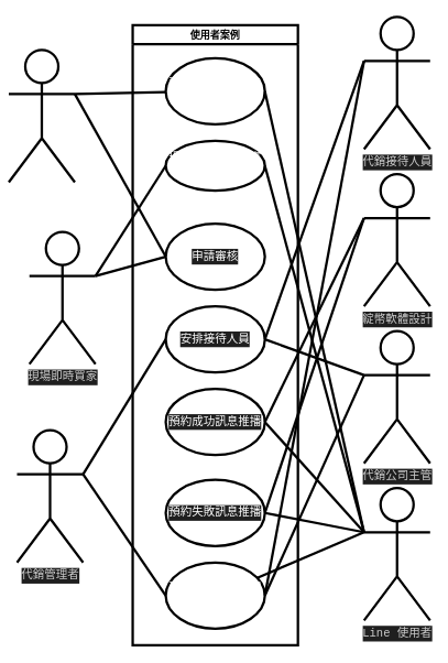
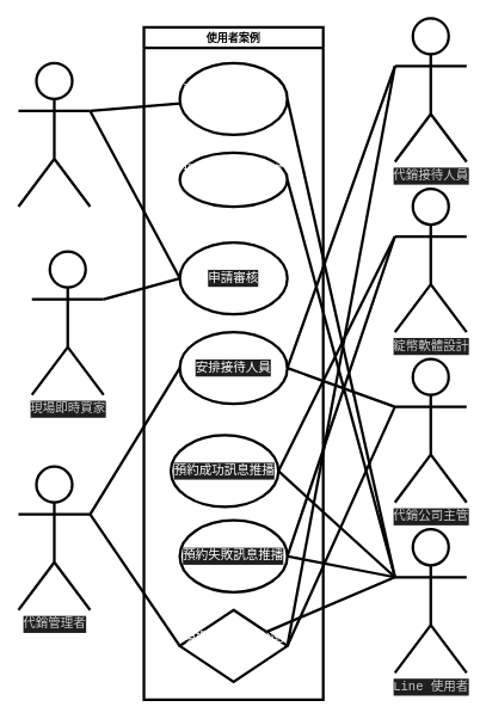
- <mxCell id="12" value="&lt;div style=&quot;font-family: Consolas, &amp;quot;Courier New&amp;quot;, monospace; font-size: 14px; line-height: 19px;&quot;&gt;&lt;font color=&quot;#ffffff&quot;&gt;預約型買家&lt;/font&gt;&lt;/div&gt;" style="shape=umlActor;verticalLabelPosition=bottom;verticalAlign=top;html=1;outlineConnect=0;strokeWidth=3;strokeColor=#000000;fillColor=none;" parent="1" vertex="1"><mxGeometry x="10" y="60" width="80" height="160" as="geometry" /></mxCell>
+ <mxCell id="12" value="&lt;div style=&quot;font-family: Consolas, &amp;quot;Courier New&amp;quot;, monospace; font-size: 14px; line-height: 19px;&quot;&gt;&lt;font color=&quot;#ffffff&quot;&gt;預約型買家&lt;/font&gt;&lt;/div&gt;" style="shape=umlActor;verticalLabelPosition=bottom;verticalAlign=top;html=1;outlineConnect=0;strokeWidth=3;strokeColor=#000000;fillColor=none;" parent="1" vertex="1"><mxGeometry x="20" y="70" width="80" height="160" as="geometry" /></mxCell>
- <mxCell id="13" style="edgeStyle=none;html=1;exitX=1;exitY=0.333;exitDx=0;exitDy=0;exitPerimeter=0;entryX=0;entryY=0.5;entryDx=0;entryDy=0;endArrow=none;endFill=0;strokeWidth=3;strokeColor=#000000;" parent="1" source="15" target="4" edge="1"><mxGeometry relative="1" as="geometry" /></mxCell>
- <mxCell id="7" value="&lt;div style=&quot;background-color: rgb(31, 31, 31); font-family: Consolas, &amp;quot;Courier New&amp;quot;, monospace; font-size: 14px; line-height: 19px;&quot;&gt;&lt;font color=&quot;#ffffff&quot;&gt;預約成功訊息推播&lt;/font&gt;&lt;/div&gt;" style="ellipse;whiteSpace=wrap;html=1;strokeWidth=3;strokeColor=#000000;gradientColor=none;fillColor=none;" parent="2" vertex="1"><mxGeometry x="40" y="440" width="120" height="80" as="geometry" /></mxCell>
+ <mxCell id="7" value="&lt;div style=&quot;background-color: rgb(31, 31, 31); font-family: Consolas, &amp;quot;Courier New&amp;quot;, monospace; font-size: 14px; line-height: 19px;&quot;&gt;&lt;font color=&quot;#ffffff&quot;&gt;預約成功訊息推播&lt;/font&gt;&lt;/div&gt;" style="ellipse;whiteSpace=wrap;html=1;strokeWidth=3;strokeColor=#000000;gradientColor=none;fillColor=none;" parent="2" vertex="1"><mxGeometry x="30" y="455" width="120" height="80" as="geometry" /></mxCell>
- <mxCell id="9" value="&lt;div style=&quot;font-family: Consolas, &amp;quot;Courier New&amp;quot;, monospace; font-size: 14px; line-height: 19px;&quot;&gt;&lt;font style=&quot;&quot; color=&quot;#ffffff&quot;&gt;現場即時買家分配接待人員&lt;/font&gt;&lt;/div&gt;" style="ellipse;whiteSpace=wrap;html=1;strokeWidth=3;strokeColor=#000000;fillColor=none;" parent="2" vertex="1"><mxGeometry x="40" y="650" width="120" height="80" as="geometry" /></mxCell>
+ <mxCell id="9" value="&lt;div style=&quot;font-family: Consolas, &amp;quot;Courier New&amp;quot;, monospace; font-size: 14px; line-height: 19px;&quot;&gt;&lt;font style=&quot;&quot; color=&quot;#ffffff&quot;&gt;現場即時買家分配接待人員&lt;/font&gt;&lt;/div&gt;" style="rhombus;whiteSpace=wrap;html=1;strokeWidth=3;strokeColor=#000000;fillColor=none;" parent="2" vertex="1"><mxGeometry x="40" y="650" width="120" height="80" as="geometry" /></mxCell>
